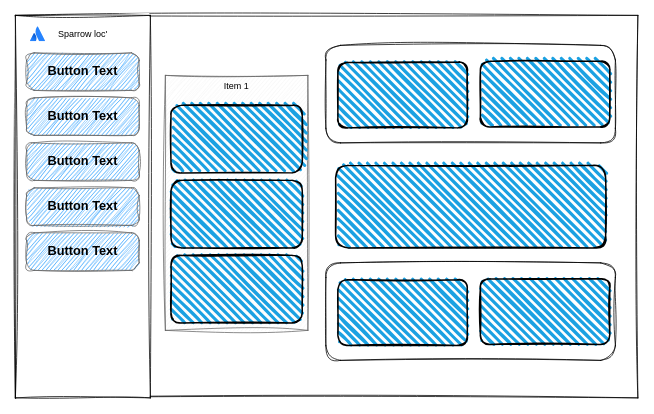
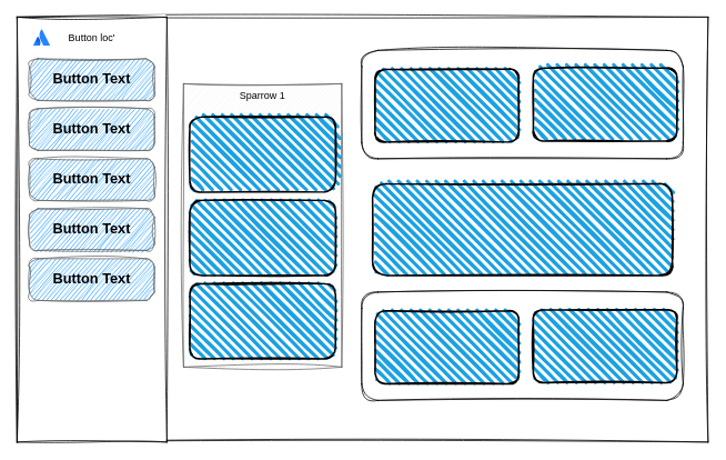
- <mxCell id="5" value="Sparrow loc'" style="text;html=1;strokeColor=none;fillColor=none;align=center;verticalAlign=middle;whiteSpace=wrap;rounded=0;sketch=1;curveFitting=1;jiggle=2;" vertex="1" parent="1"><mxGeometry x="70" y="30" width="80" height="30" as="geometry" /></mxCell>
+ <mxCell id="5" value="Button loc'" style="text;html=1;strokeColor=none;fillColor=none;align=center;verticalAlign=middle;whiteSpace=wrap;rounded=0;sketch=1;curveFitting=1;jiggle=2;" vertex="1" parent="1"><mxGeometry x="70" y="30" width="80" height="30" as="geometry" /></mxCell>
- <mxCell id="16" value="Item 1" style="text;html=1;strokeColor=none;fillColor=none;align=center;verticalAlign=middle;whiteSpace=wrap;rounded=0;sketch=1;curveFitting=1;jiggle=2;" vertex="1" parent="11"><mxGeometry x="55" width="80" height="30" as="geometry" /></mxCell>
+ <mxCell id="16" value="Sparrow 1" style="text;html=1;strokeColor=none;fillColor=none;align=center;verticalAlign=middle;whiteSpace=wrap;rounded=0;sketch=1;curveFitting=1;jiggle=2;" vertex="1" parent="11"><mxGeometry x="55" width="80" height="30" as="geometry" /></mxCell>
